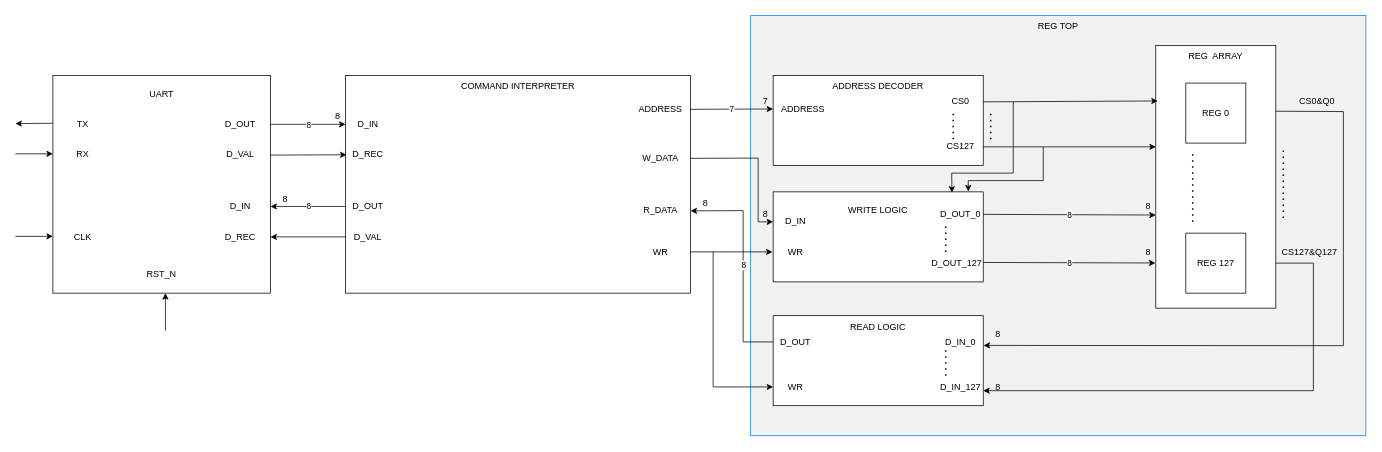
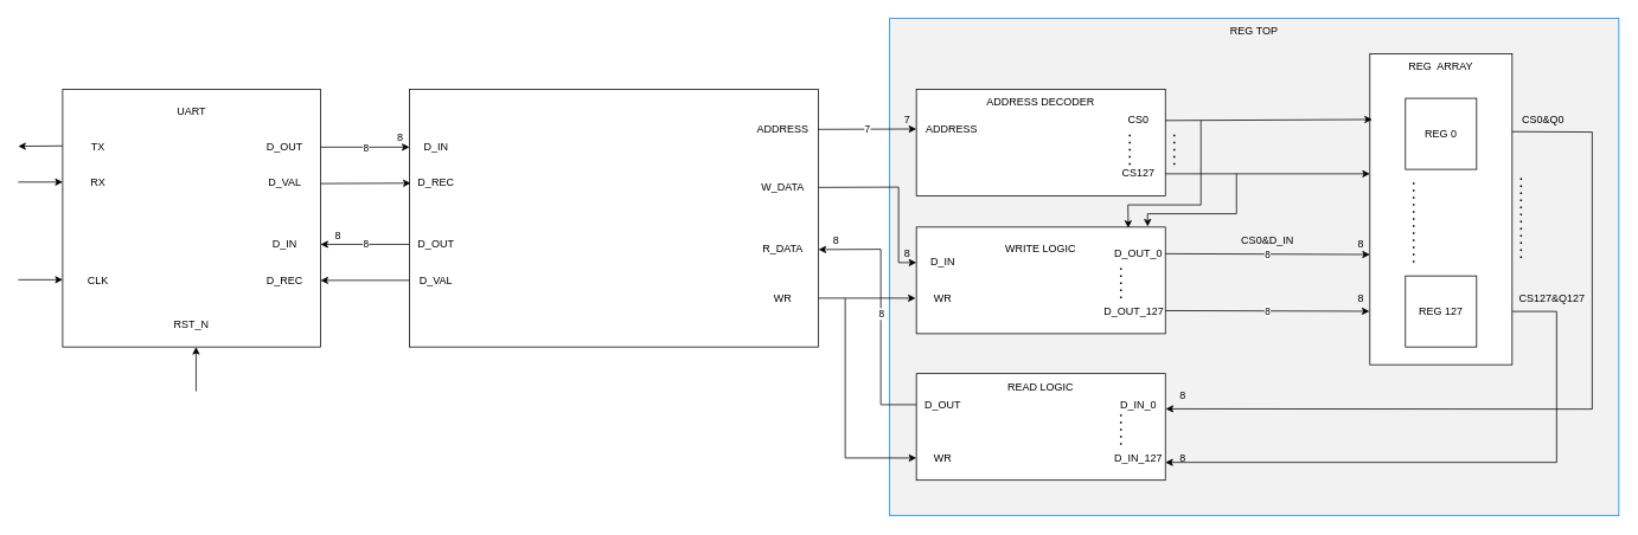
- <mxCell id="14" value="COMMAND INTERPRETER" style="text;html=1;strokeColor=none;fillColor=none;align=center;verticalAlign=middle;whiteSpace=wrap;rounded=0;" parent="1" vertex="1"><mxGeometry x="595" y="100" width="190" height="30" as="geometry" /></mxCell>
- <mxCell id="57" value="CS0&amp;amp;Q0" style="text;html=1;strokeColor=none;fillColor=none;align=center;verticalAlign=middle;whiteSpace=wrap;rounded=0;" vertex="1" parent="1"><mxGeometry x="1730" y="120" width="50" height="30" as="geometry" /></mxCell>
+ <mxCell id="57" value="CS0&amp;amp;Q0" style="text;html=1;strokeColor=none;fillColor=none;align=center;verticalAlign=middle;whiteSpace=wrap;rounded=0;" vertex="1" parent="1"><mxGeometry x="1710" y="120" width="50" height="30" as="geometry" /></mxCell>
+ <mxCell id="88" value="CS0&amp;amp;D_IN" style="text;html=1;strokeColor=none;fillColor=none;align=center;verticalAlign=middle;whiteSpace=wrap;rounded=0;" vertex="1" parent="1"><mxGeometry x="1400" y="255" width="50" height="30" as="geometry" /></mxCell>
